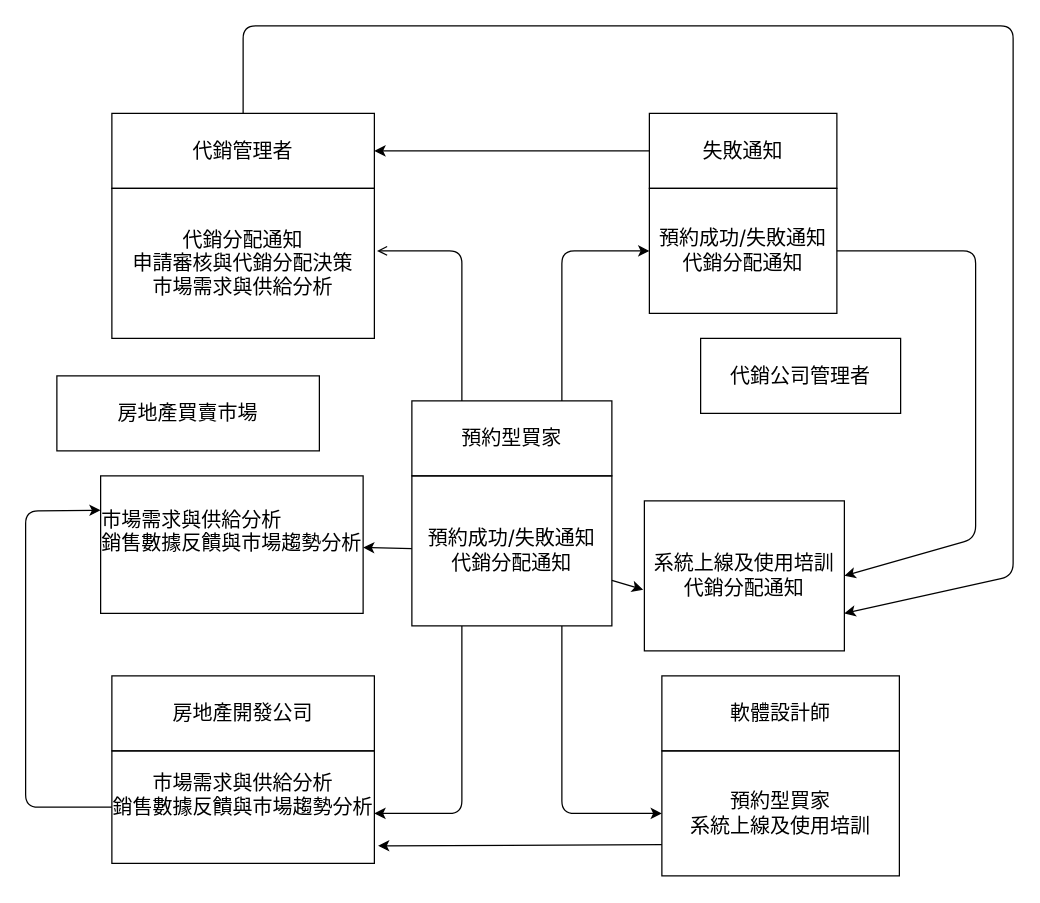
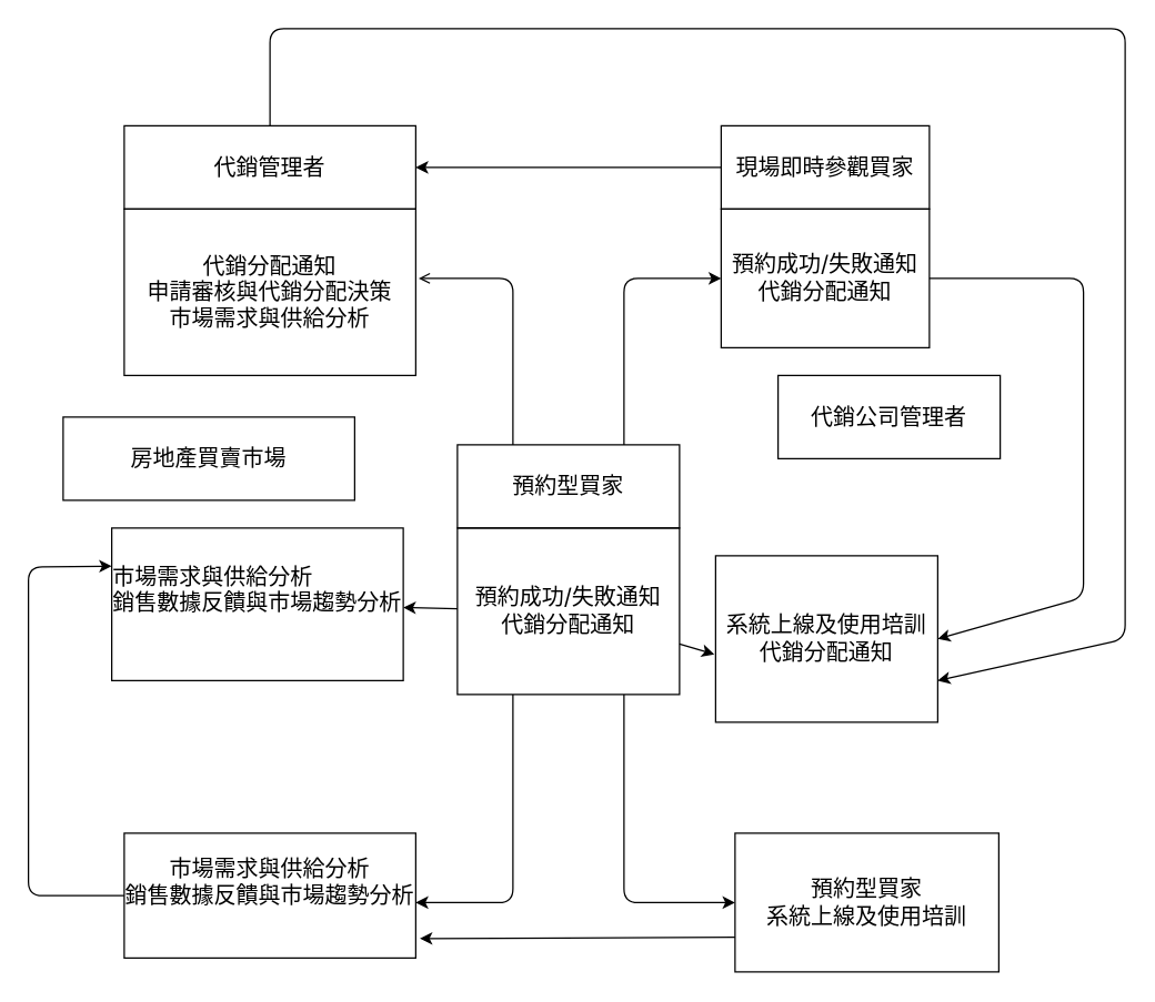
- <mxCell id="14" value="&lt;font style=&quot;font-size: 16px;&quot;&gt;失敗通知&lt;/font&gt;" style="rounded=0;whiteSpace=wrap;html=1;fillColor=none;fontColor=#000000;" parent="1" vertex="1"><mxGeometry x="519" y="90" width="150" height="60" as="geometry" /></mxCell>
+ <mxCell id="14" value="&lt;font style=&quot;font-size: 16px;&quot;&gt;現場即時參觀買家&lt;/font&gt;" style="rounded=0;whiteSpace=wrap;html=1;fillColor=none;fontColor=#000000;" parent="1" vertex="1"><mxGeometry x="519" y="90" width="150" height="60" as="geometry" /></mxCell>
- <mxCell id="8" value="&lt;font style=&quot;font-size: 16px;&quot;&gt;房地產開發公司&lt;/font&gt;" style="rounded=0;whiteSpace=wrap;html=1;fillColor=none;fontColor=#000000;" parent="1" vertex="1"><mxGeometry x="89" y="540" width="210" height="60" as="geometry" /></mxCell>
- <mxCell id="17" value="&lt;font style=&quot;font-size: 16px;&quot;&gt;軟體設計師&lt;/font&gt;" style="rounded=0;whiteSpace=wrap;html=1;fillColor=none;fontColor=#000000;" parent="1" vertex="1"><mxGeometry x="529" y="540" width="190" height="60" as="geometry" /></mxCell>
